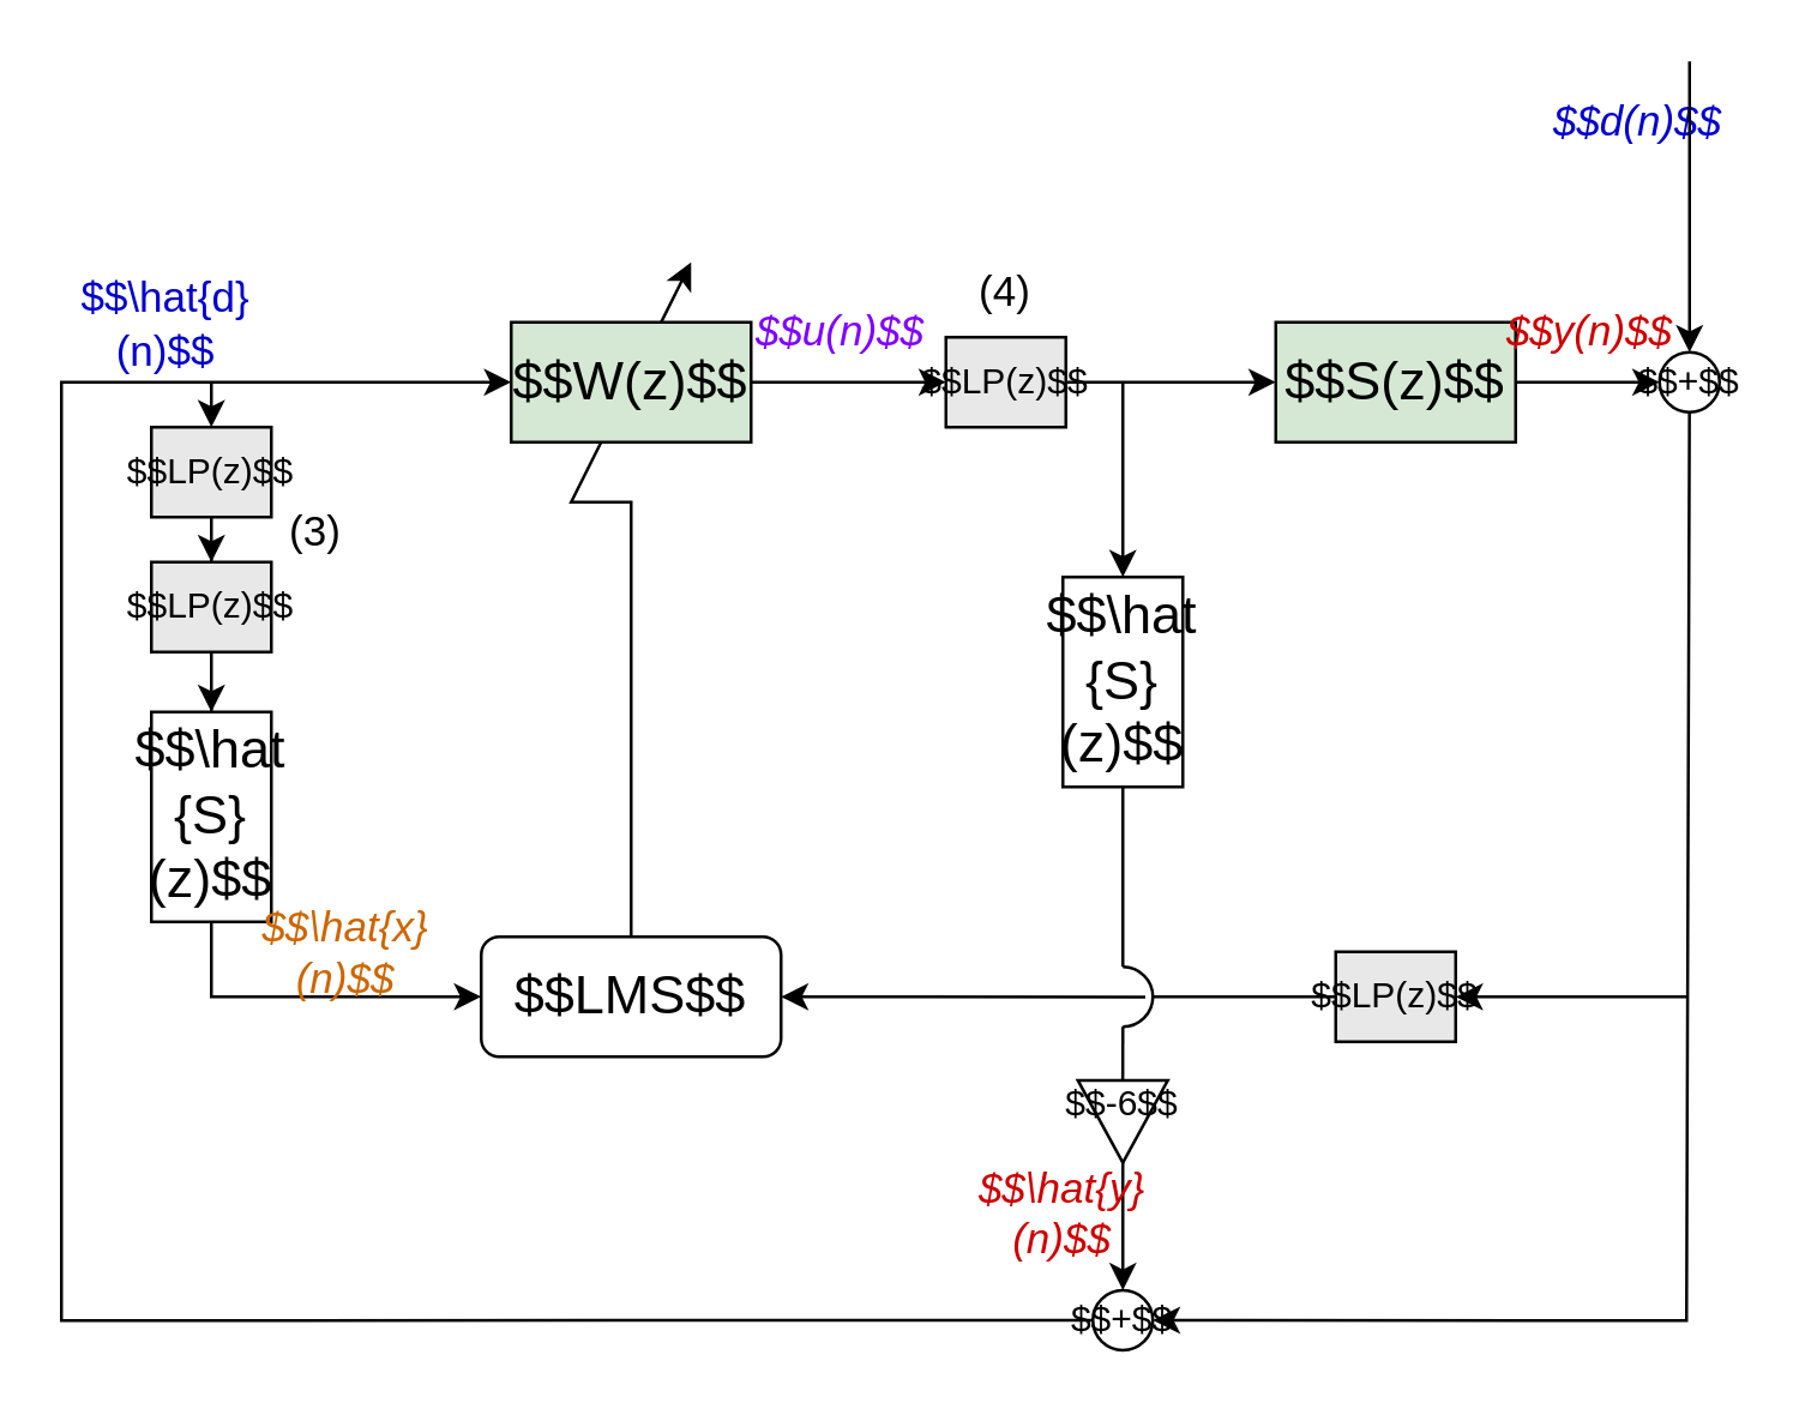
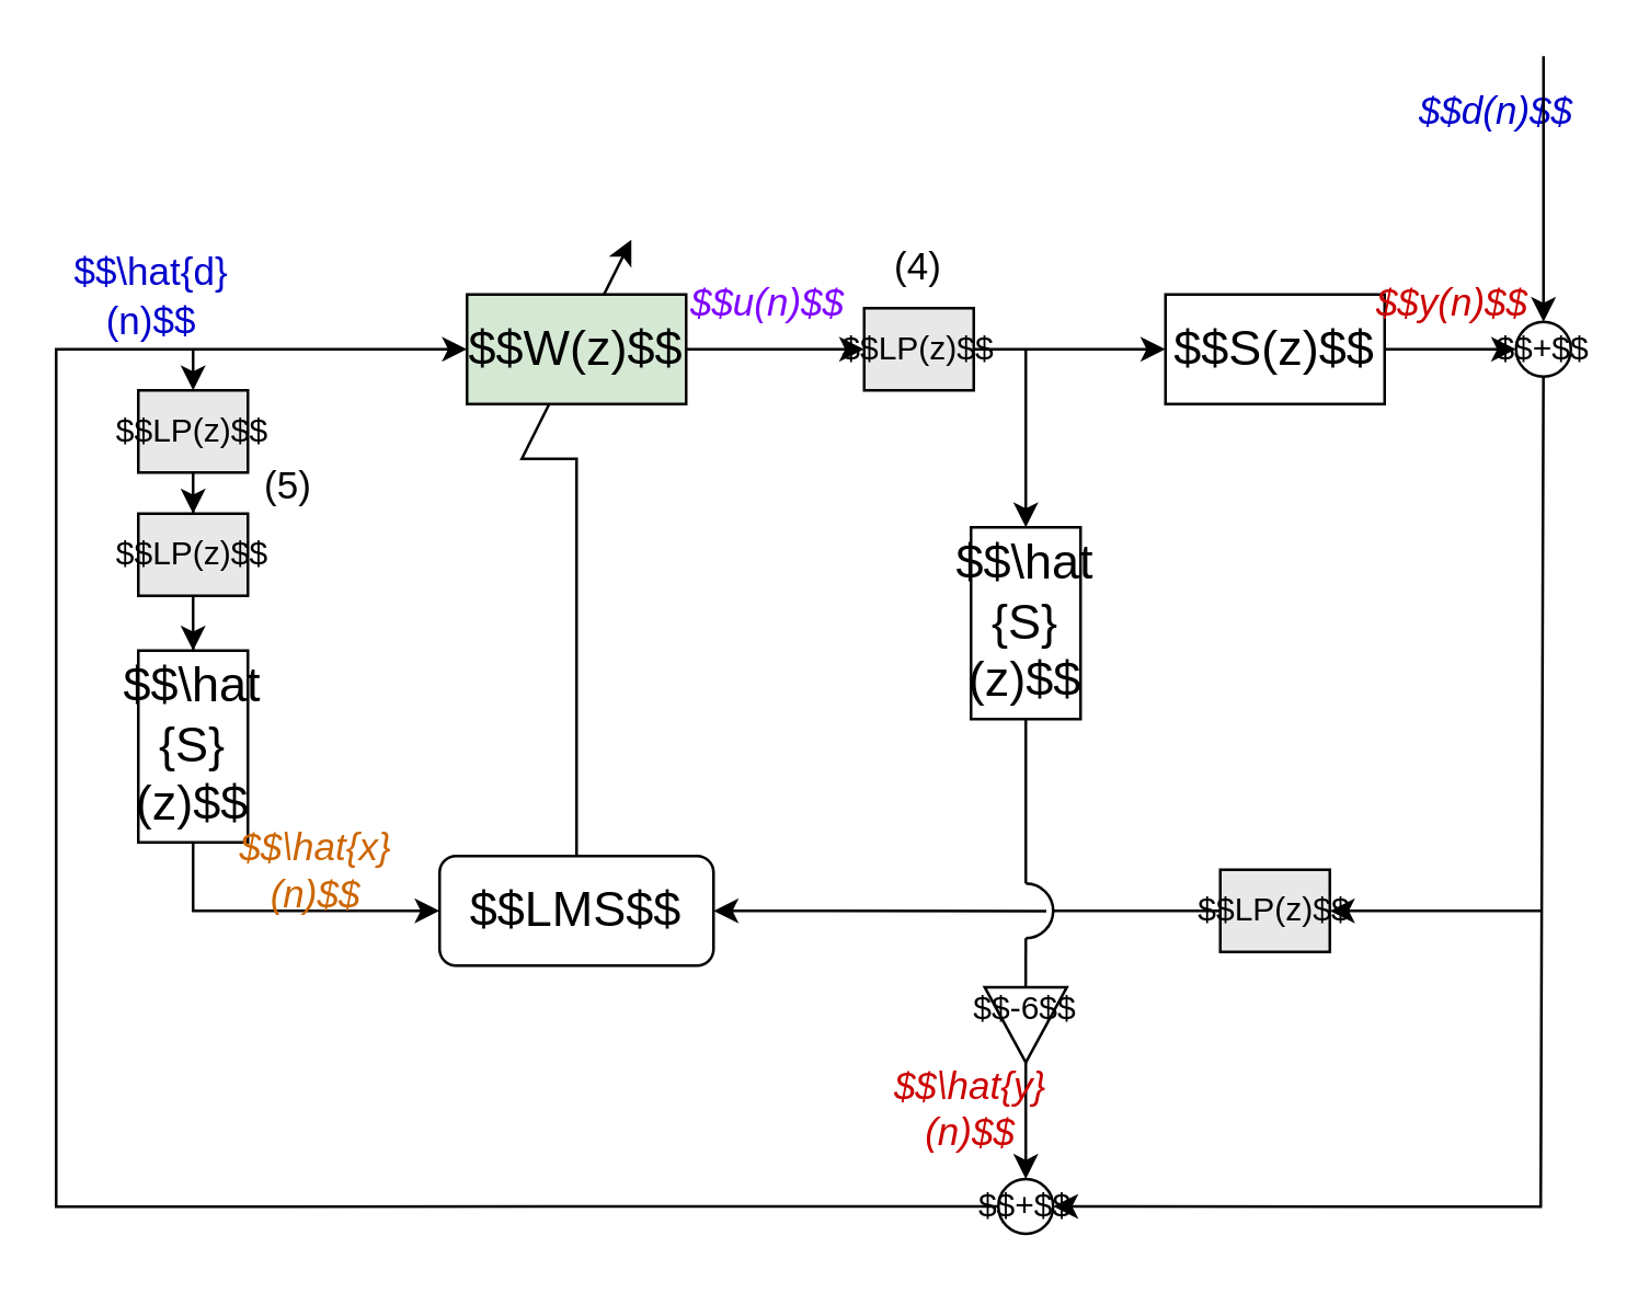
- <mxCell id="5" value="&lt;font style=&quot;font-size: 18px;&quot;&gt;$$S(z)$$&lt;/font&gt;" style="rounded=0;whiteSpace=wrap;html=1;fillColor=#d5e8d4;" parent="1" vertex="1"><mxGeometry x="425" y="107" width="80" height="40" as="geometry" /></mxCell>
+ <mxCell id="5" value="&lt;font style=&quot;font-size: 18px;&quot;&gt;$$S(z)$$&lt;/font&gt;" style="rounded=0;whiteSpace=wrap;html=1;" parent="1" vertex="1"><mxGeometry x="425" y="107" width="80" height="40" as="geometry" /></mxCell>
- <mxCell id="40" value="&lt;font style=&quot;font-size: 14px;&quot;&gt;(3)&lt;/font&gt;" style="text;html=1;strokeColor=none;fillColor=none;align=center;verticalAlign=middle;whiteSpace=wrap;rounded=0;" parent="1" vertex="1"><mxGeometry x="75" y="162" width="60" height="30" as="geometry" /></mxCell>
+ <mxCell id="40" value="&lt;font style=&quot;font-size: 14px;&quot;&gt;(5)&lt;/font&gt;" style="text;html=1;strokeColor=none;fillColor=none;align=center;verticalAlign=middle;whiteSpace=wrap;rounded=0;" parent="1" vertex="1"><mxGeometry x="75" y="162" width="60" height="30" as="geometry" /></mxCell>
